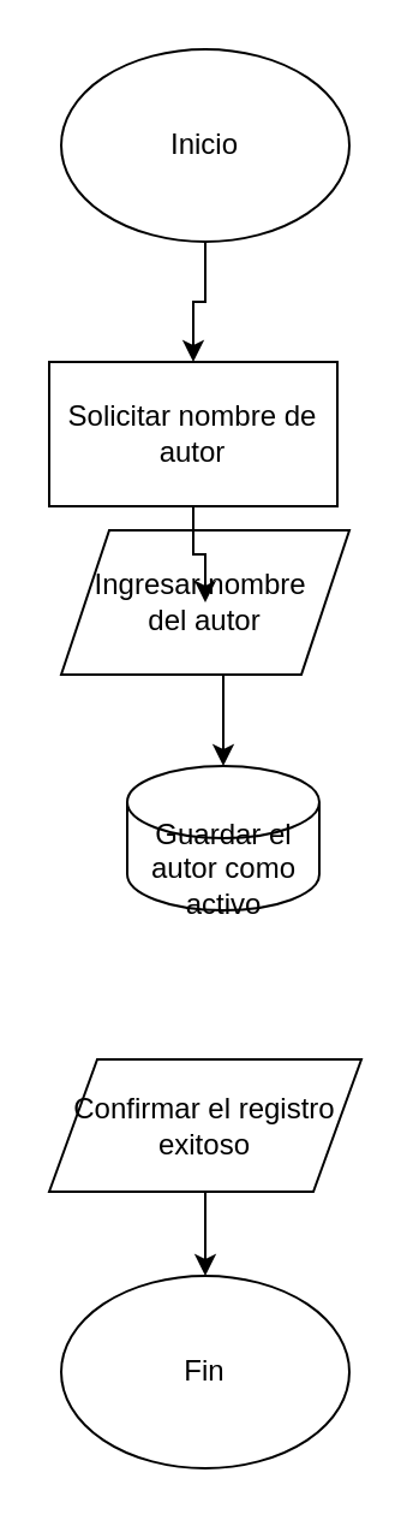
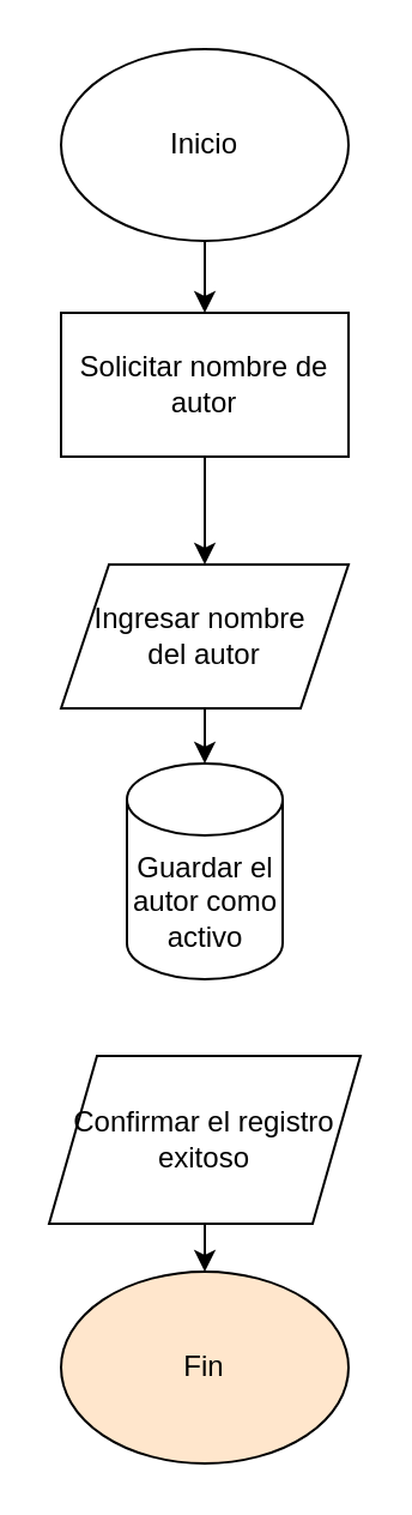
- <mxCell id="9" value="Solicitar nombre de autor" style="whiteSpace=wrap;html=1;" vertex="1" parent="1"><mxGeometry x="20" y="150" width="120" height="60" as="geometry" /></mxCell>
+ <mxCell id="9" value="Solicitar nombre de autor" style="whiteSpace=wrap;html=1;" vertex="1" parent="1"><mxGeometry x="25" y="130" width="120" height="60" as="geometry" /></mxCell>
- <mxCell id="4" value="Ingresar nombre&amp;nbsp;&lt;div&gt;del autor&lt;/div&gt;" style="shape=parallelogram;perimeter=parallelogramPerimeter;whiteSpace=wrap;html=1;fixedSize=1;" vertex="1" parent="1"><mxGeometry x="25" y="220" width="120" height="60" as="geometry" /></mxCell>
+ <mxCell id="4" value="Ingresar nombre&amp;nbsp;&lt;div&gt;del autor&lt;/div&gt;" style="shape=parallelogram;perimeter=parallelogramPerimeter;whiteSpace=wrap;html=1;fixedSize=1;" vertex="1" parent="1"><mxGeometry x="25" y="235" width="120" height="60" as="geometry" /></mxCell>
- <mxCell id="10" value="Guardar el&lt;div&gt;autor como&lt;/div&gt;&lt;div&gt;activo&lt;/div&gt;" style="shape=cylinder3;whiteSpace=wrap;html=1;boundedLbl=1;backgroundOutline=1;size=15;" vertex="1" parent="1"><mxGeometry x="52.5" y="318" width="80" height="60" as="geometry" /></mxCell>
+ <mxCell id="10" value="Guardar el&lt;div&gt;autor como&lt;/div&gt;&lt;div&gt;activo&lt;/div&gt;" style="shape=cylinder3;whiteSpace=wrap;html=1;boundedLbl=1;backgroundOutline=1;size=15;" vertex="1" parent="1"><mxGeometry x="52.5" y="318" width="65" height="90" as="geometry" /></mxCell>
- <mxCell id="7" value="Confirmar el registro&lt;div&gt;exitoso&lt;/div&gt;" style="shape=parallelogram;perimeter=parallelogramPerimeter;whiteSpace=wrap;html=1;fixedSize=1;" vertex="1" parent="1"><mxGeometry x="20" y="440" width="130" height="55" as="geometry" /></mxCell>
+ <mxCell id="7" value="Confirmar el registro&lt;div&gt;exitoso&lt;/div&gt;" style="shape=parallelogram;perimeter=parallelogramPerimeter;whiteSpace=wrap;html=1;fixedSize=1;" vertex="1" parent="1"><mxGeometry x="20" y="440" width="130" height="70" as="geometry" /></mxCell>
- <mxCell id="5" value="Fin" style="ellipse;whiteSpace=wrap;html=1;" vertex="1" parent="1"><mxGeometry x="25" y="530" width="120" height="80" as="geometry" /></mxCell>
+ <mxCell id="5" value="Fin" style="ellipse;whiteSpace=wrap;html=1;fillColor=#ffe6cc;" vertex="1" parent="1"><mxGeometry x="25" y="530" width="120" height="80" as="geometry" /></mxCell>
